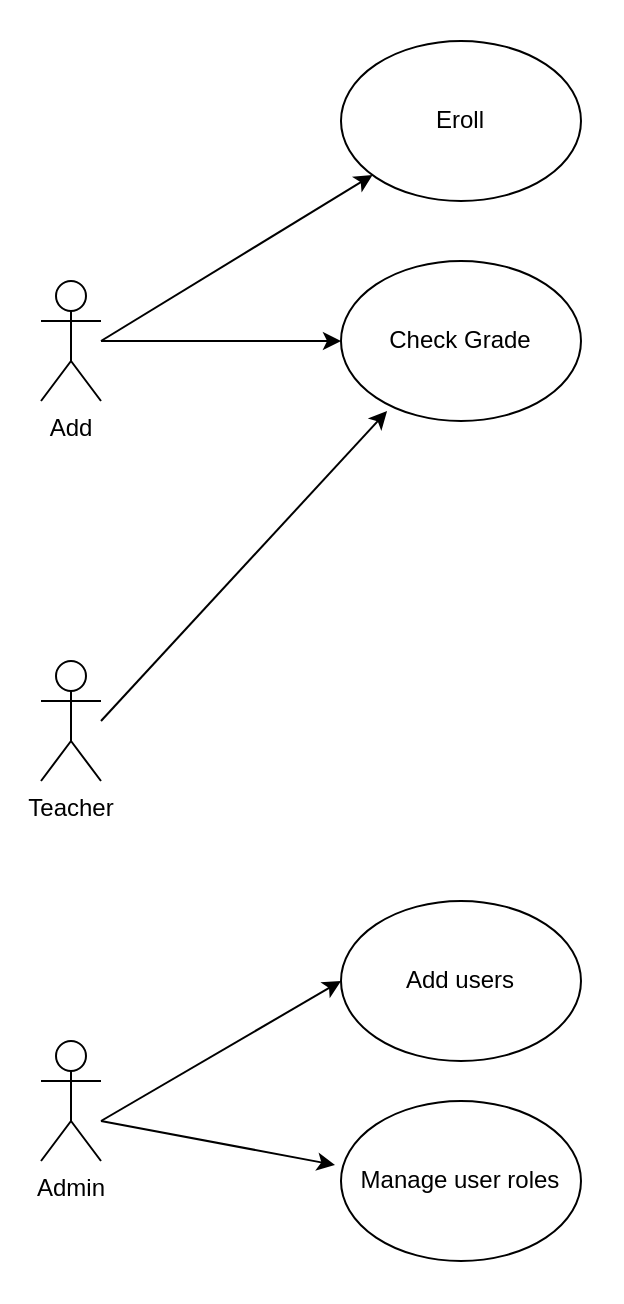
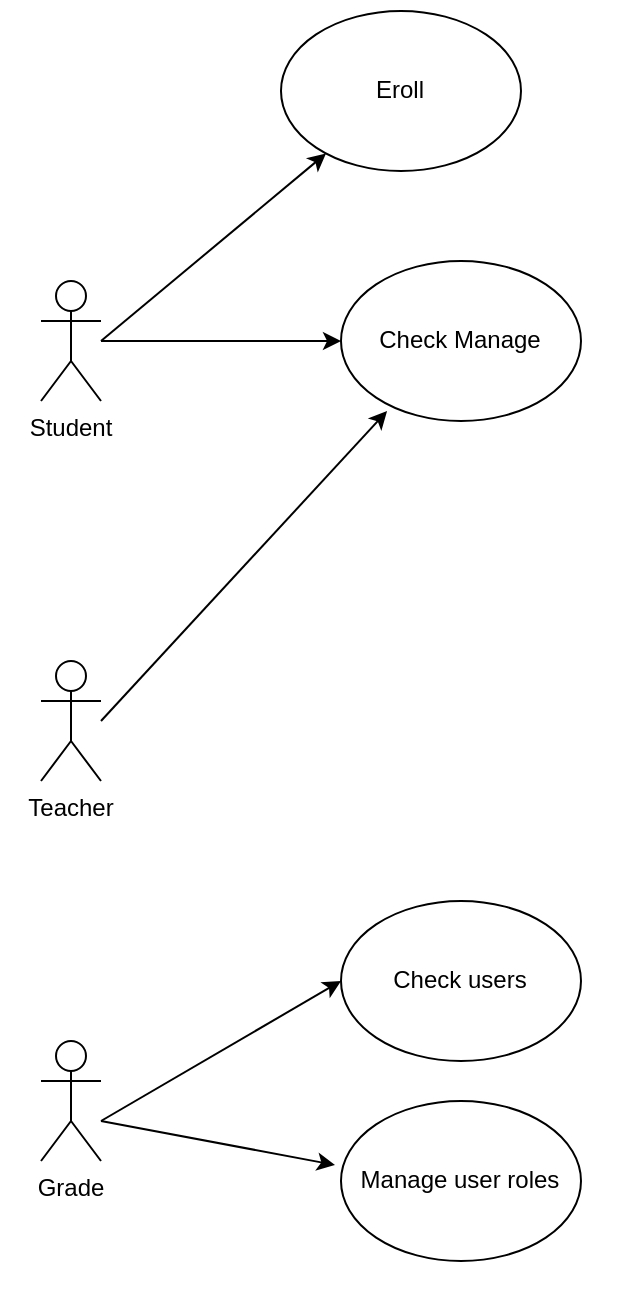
- <mxCell id="7" value="Eroll" style="ellipse;whiteSpace=wrap;html=1;" parent="1" vertex="1"><mxGeometry x="170" y="20" width="120" height="80" as="geometry" /></mxCell>
+ <mxCell id="7" value="Eroll" style="ellipse;whiteSpace=wrap;html=1;" parent="1" vertex="1"><mxGeometry x="140" y="5" width="120" height="80" as="geometry" /></mxCell>
- <mxCell id="4" value="Check Grade" style="ellipse;whiteSpace=wrap;html=1;" parent="1" vertex="1"><mxGeometry x="170" y="130" width="120" height="80" as="geometry" /></mxCell>
+ <mxCell id="4" value="Check Manage" style="ellipse;whiteSpace=wrap;html=1;" parent="1" vertex="1"><mxGeometry x="170" y="130" width="120" height="80" as="geometry" /></mxCell>
- <mxCell id="3" value="Add" style="shape=umlActor;verticalLabelPosition=bottom;labelBackgroundColor=#ffffff;verticalAlign=top;html=1;outlineConnect=0;" parent="1" vertex="1"><mxGeometry x="20" y="140" width="30" height="60" as="geometry" /></mxCell>
+ <mxCell id="3" value="Student" style="shape=umlActor;verticalLabelPosition=bottom;labelBackgroundColor=#ffffff;verticalAlign=top;html=1;outlineConnect=0;" parent="1" vertex="1"><mxGeometry x="20" y="140" width="30" height="60" as="geometry" /></mxCell>
- <mxCell id="9" value="Add users" style="ellipse;whiteSpace=wrap;html=1;" parent="1" vertex="1"><mxGeometry x="170" y="450" width="120" height="80" as="geometry" /></mxCell>
+ <mxCell id="9" value="Check users" style="ellipse;whiteSpace=wrap;html=1;" parent="1" vertex="1"><mxGeometry x="170" y="450" width="120" height="80" as="geometry" /></mxCell>
- <mxCell id="6" value="Admin&lt;br&gt;" style="shape=umlActor;verticalLabelPosition=bottom;labelBackgroundColor=#ffffff;verticalAlign=top;html=1;outlineConnect=0;" parent="1" vertex="1"><mxGeometry x="20" y="520" width="30" height="60" as="geometry" /></mxCell>
+ <mxCell id="6" value="Grade&lt;br&gt;" style="shape=umlActor;verticalLabelPosition=bottom;labelBackgroundColor=#ffffff;verticalAlign=top;html=1;outlineConnect=0;" parent="1" vertex="1"><mxGeometry x="20" y="520" width="30" height="60" as="geometry" /></mxCell>
